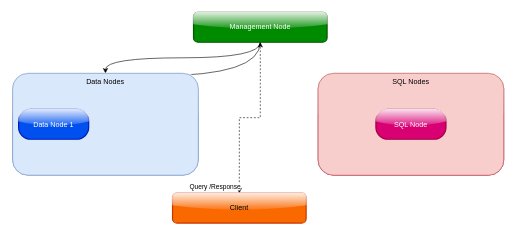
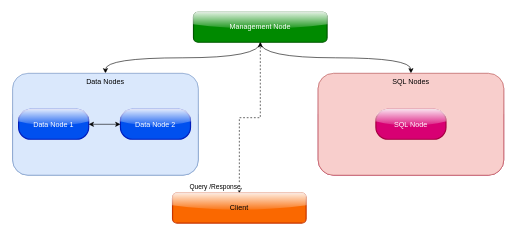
- <mxCell id="3" style="edgeStyle=orthogonalEdgeStyle;rounded=0;orthogonalLoop=1;jettySize=auto;html=1;exitX=0.5;exitY=1;exitDx=0;exitDy=0;curved=1;" edge="1" parent="1" source="4" target="7"><mxGeometry relative="1" as="geometry" /></mxCell>
+ <mxCell id="3" style="edgeStyle=orthogonalEdgeStyle;rounded=0;orthogonalLoop=1;jettySize=auto;html=1;exitX=0.5;exitY=1;exitDx=0;exitDy=0;entryX=0.5;entryY=0;entryDx=0;entryDy=0;curved=1;" edge="1" parent="1" source="4" target="11"><mxGeometry relative="1" as="geometry" /></mxCell>
+ <mxCell id="9" style="edgeStyle=orthogonalEdgeStyle;rounded=0;orthogonalLoop=1;jettySize=auto;html=1;exitX=1;exitY=0.5;exitDx=0;exitDy=0;entryX=0;entryY=0.5;entryDx=0;entryDy=0;startArrow=classic;startFill=1;" edge="1" parent="5" source="7" target="8"><mxGeometry relative="1" as="geometry" /></mxCell>
+ <mxCell id="8" value="Data Node 2" style="rounded=1;arcSize=40;strokeWidth=2;fillColor=#0050ef;fontColor=#ffffff;strokeColor=#001DBC;glass=1;" parent="5" vertex="1"><mxGeometry x="180" y="60" width="117" height="50" as="geometry" /></mxCell>
